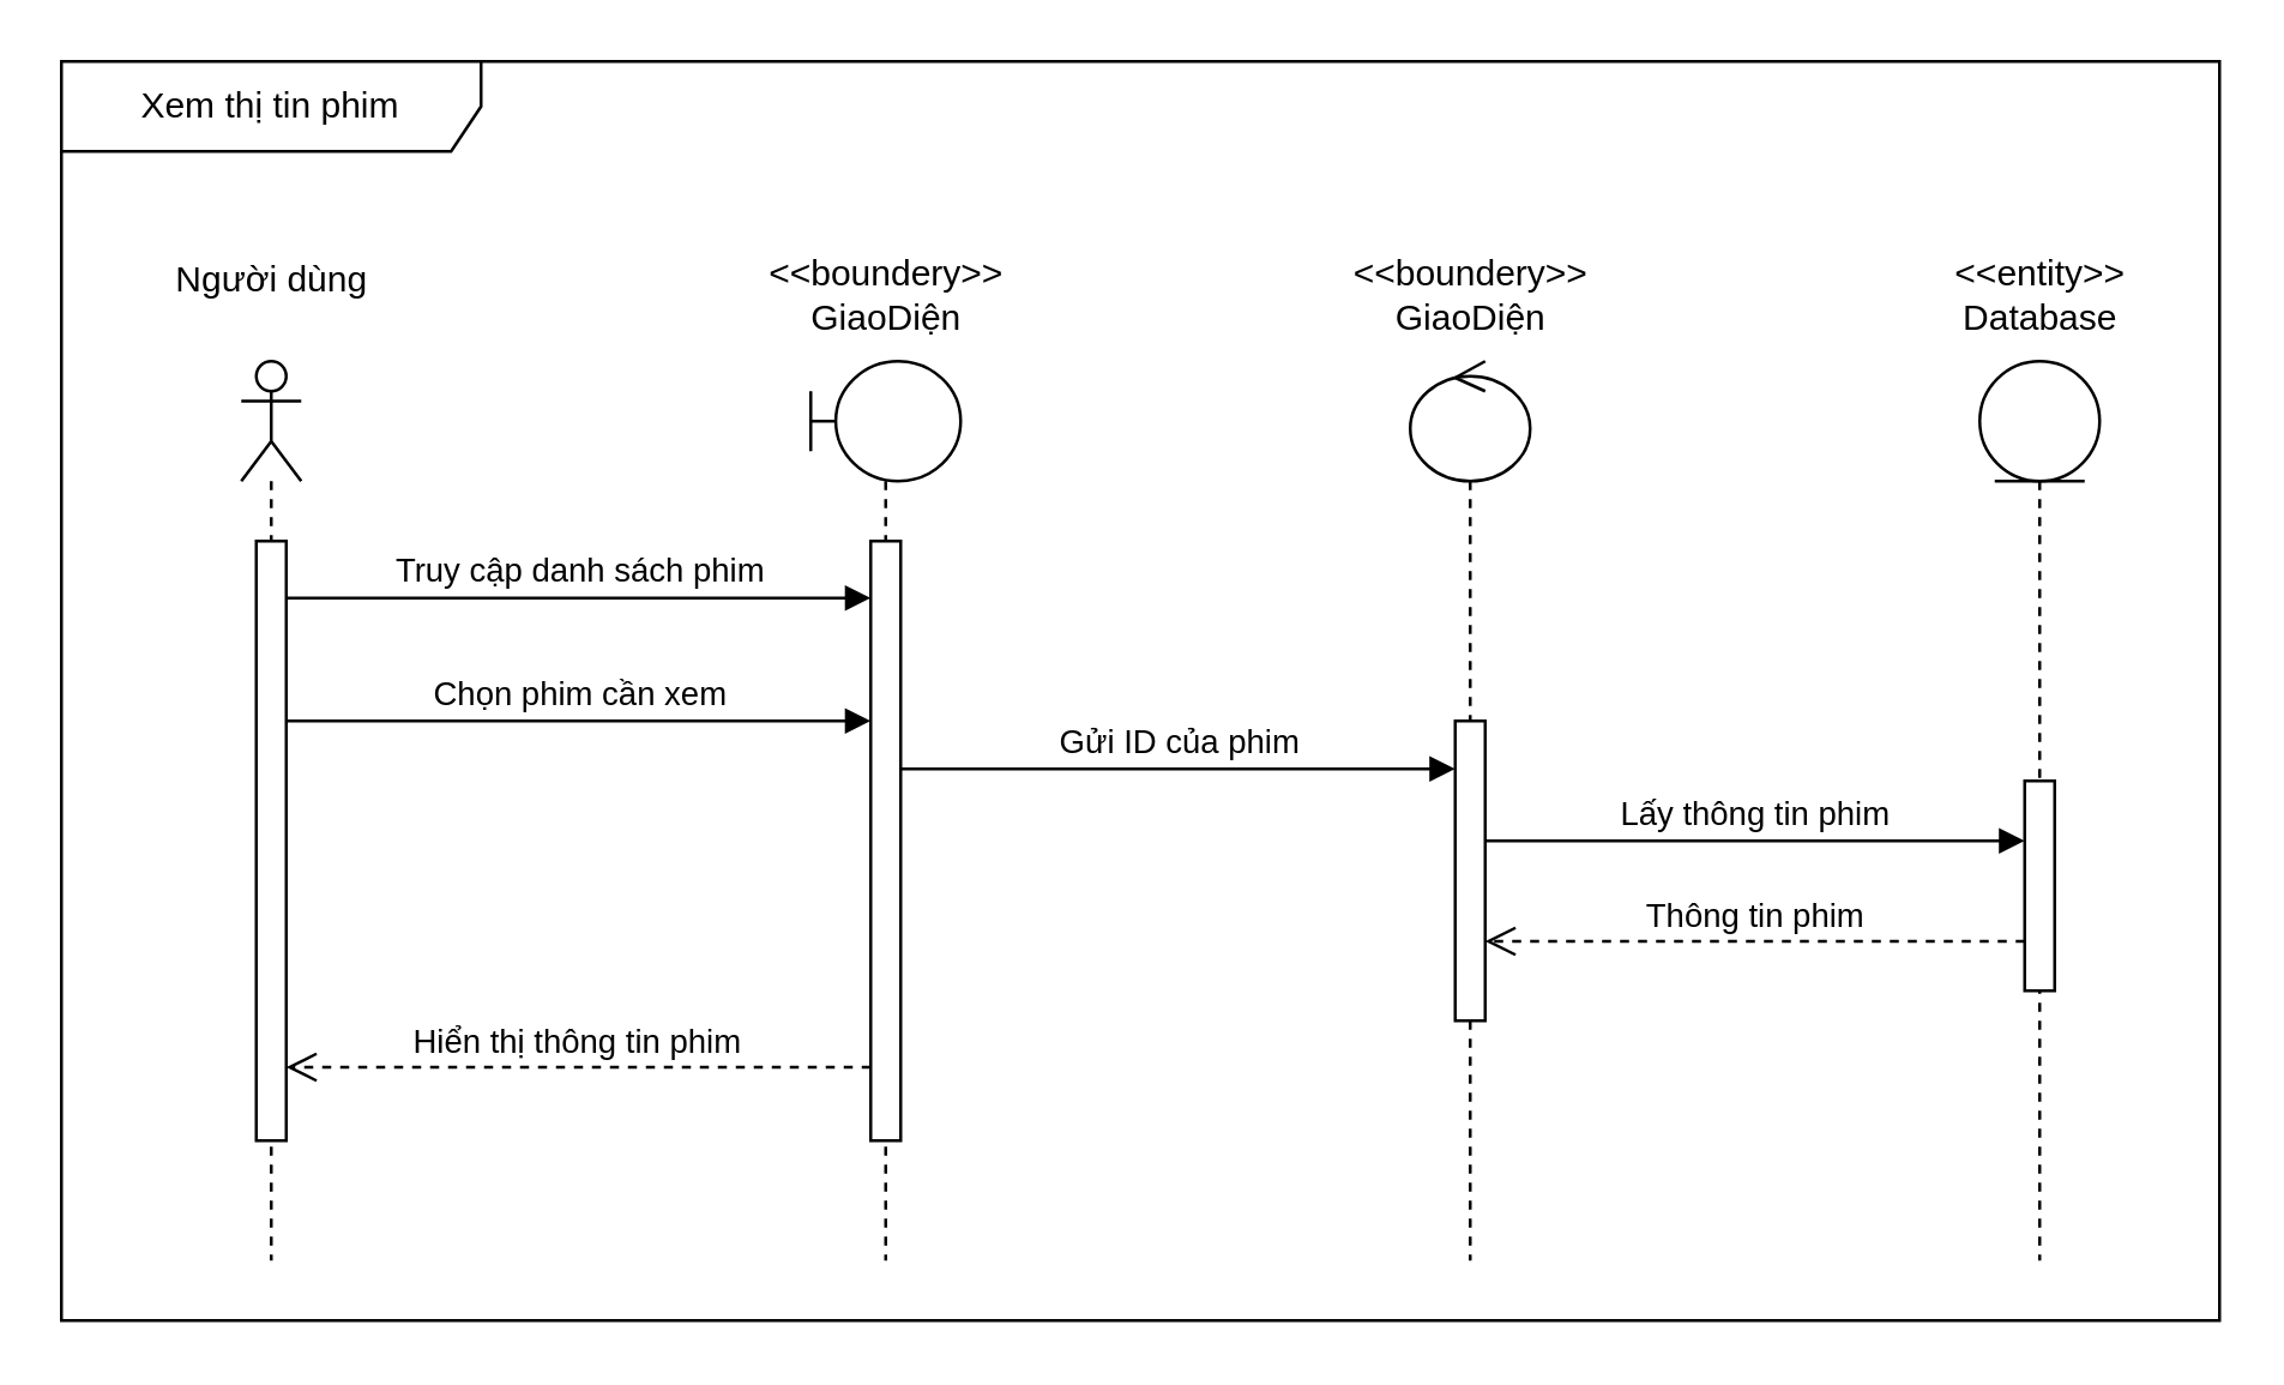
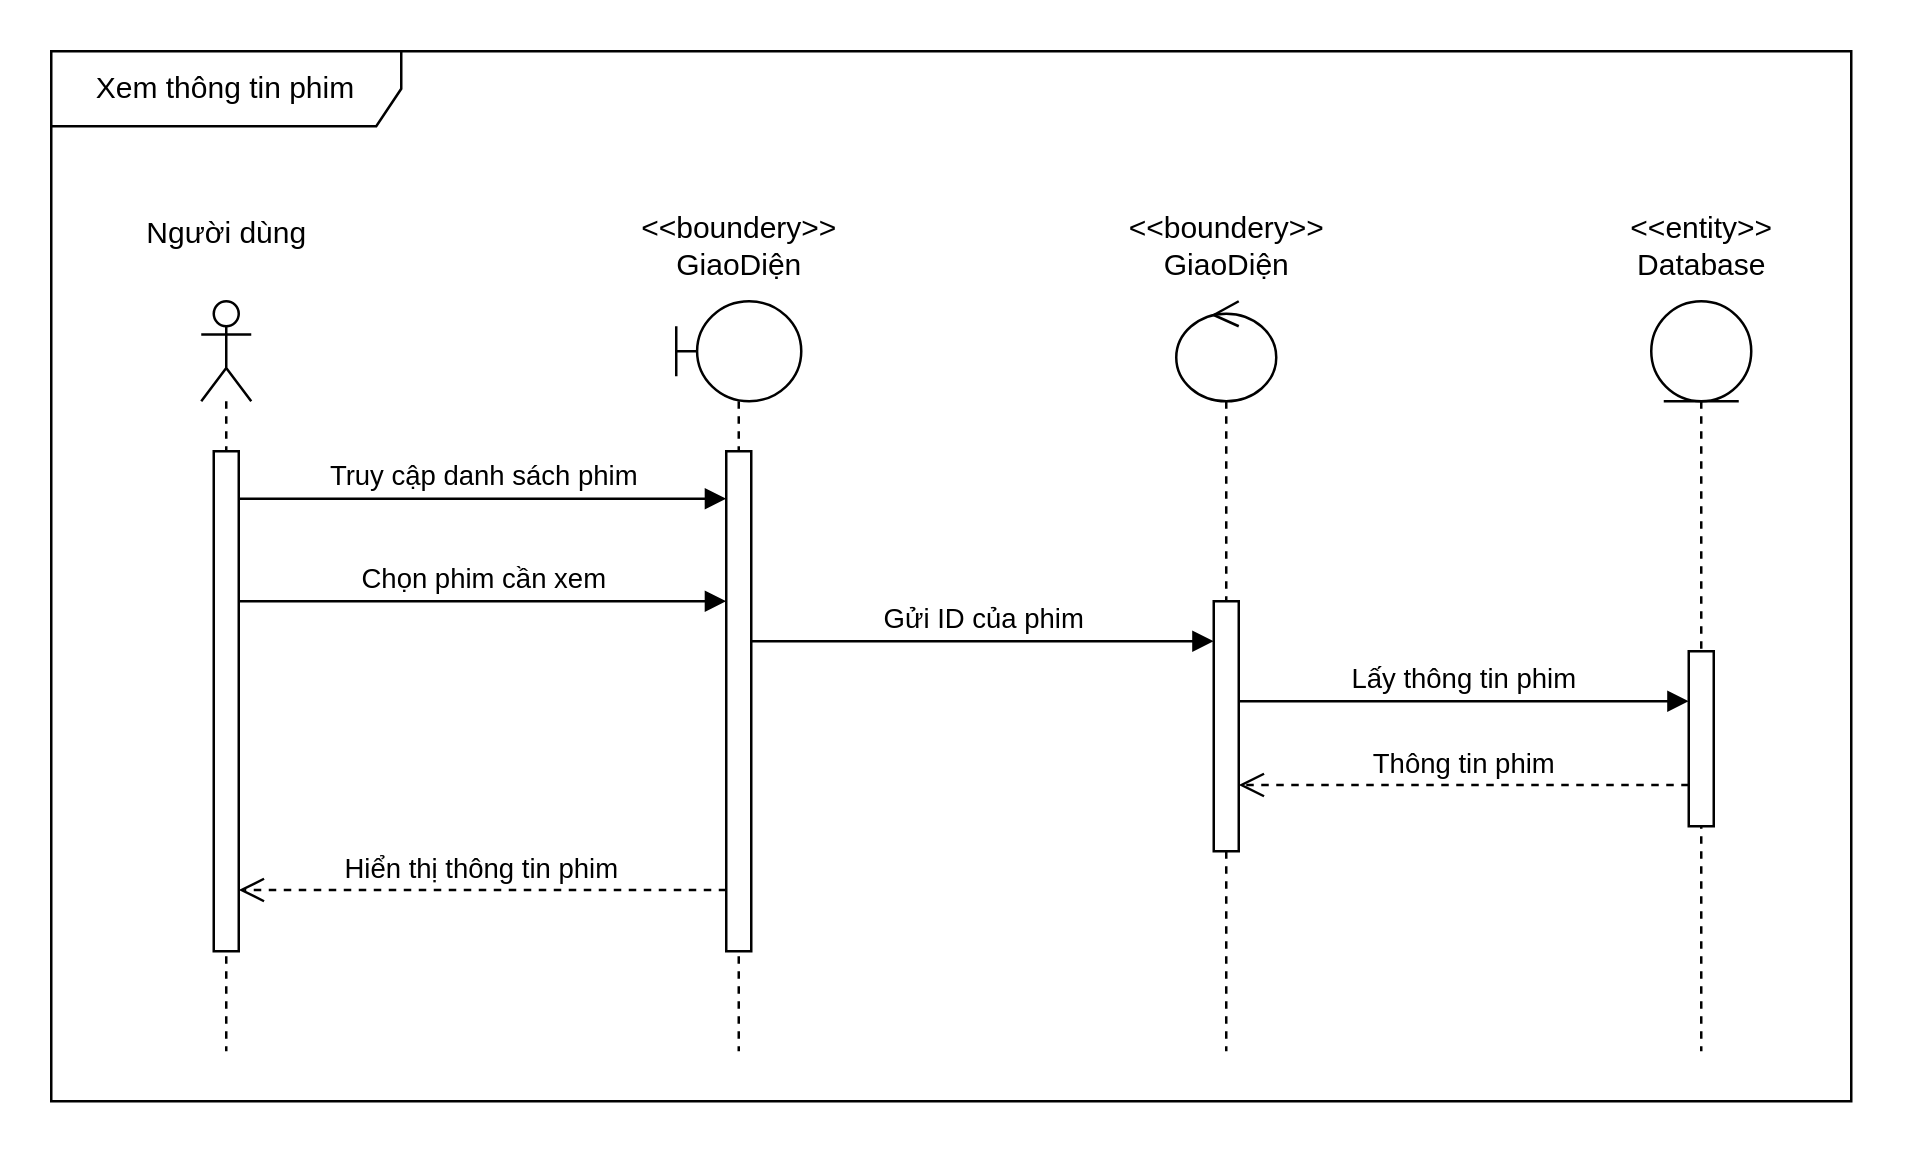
- <mxCell id="20" value="Xem thị tin phim" style="shape=umlFrame;whiteSpace=wrap;html=1;pointerEvents=0;width=140;height=30;" parent="1" vertex="1"><mxGeometry x="20" y="20" width="720" height="420" as="geometry" /></mxCell>
+ <mxCell id="20" value="Xem thông tin phim" style="shape=umlFrame;whiteSpace=wrap;html=1;pointerEvents=0;width=140;height=30;" parent="1" vertex="1"><mxGeometry x="20" y="20" width="720" height="420" as="geometry" /></mxCell>
